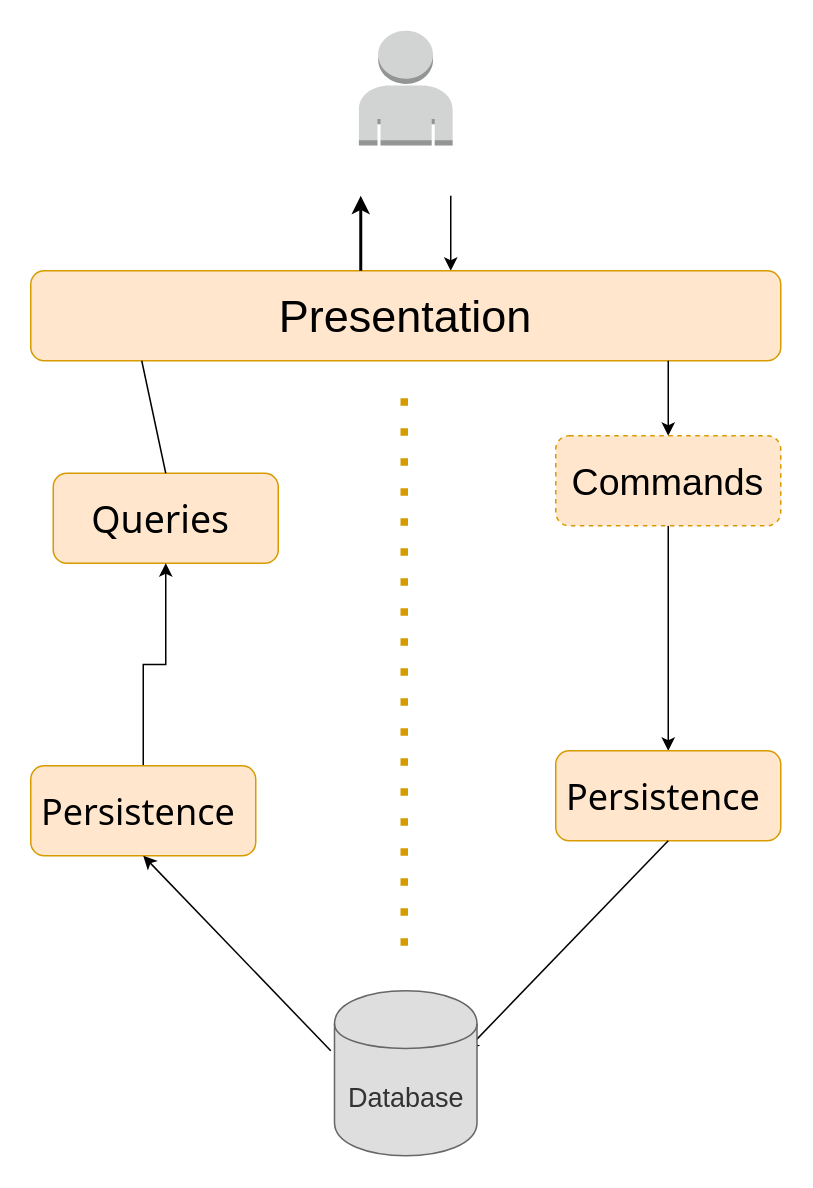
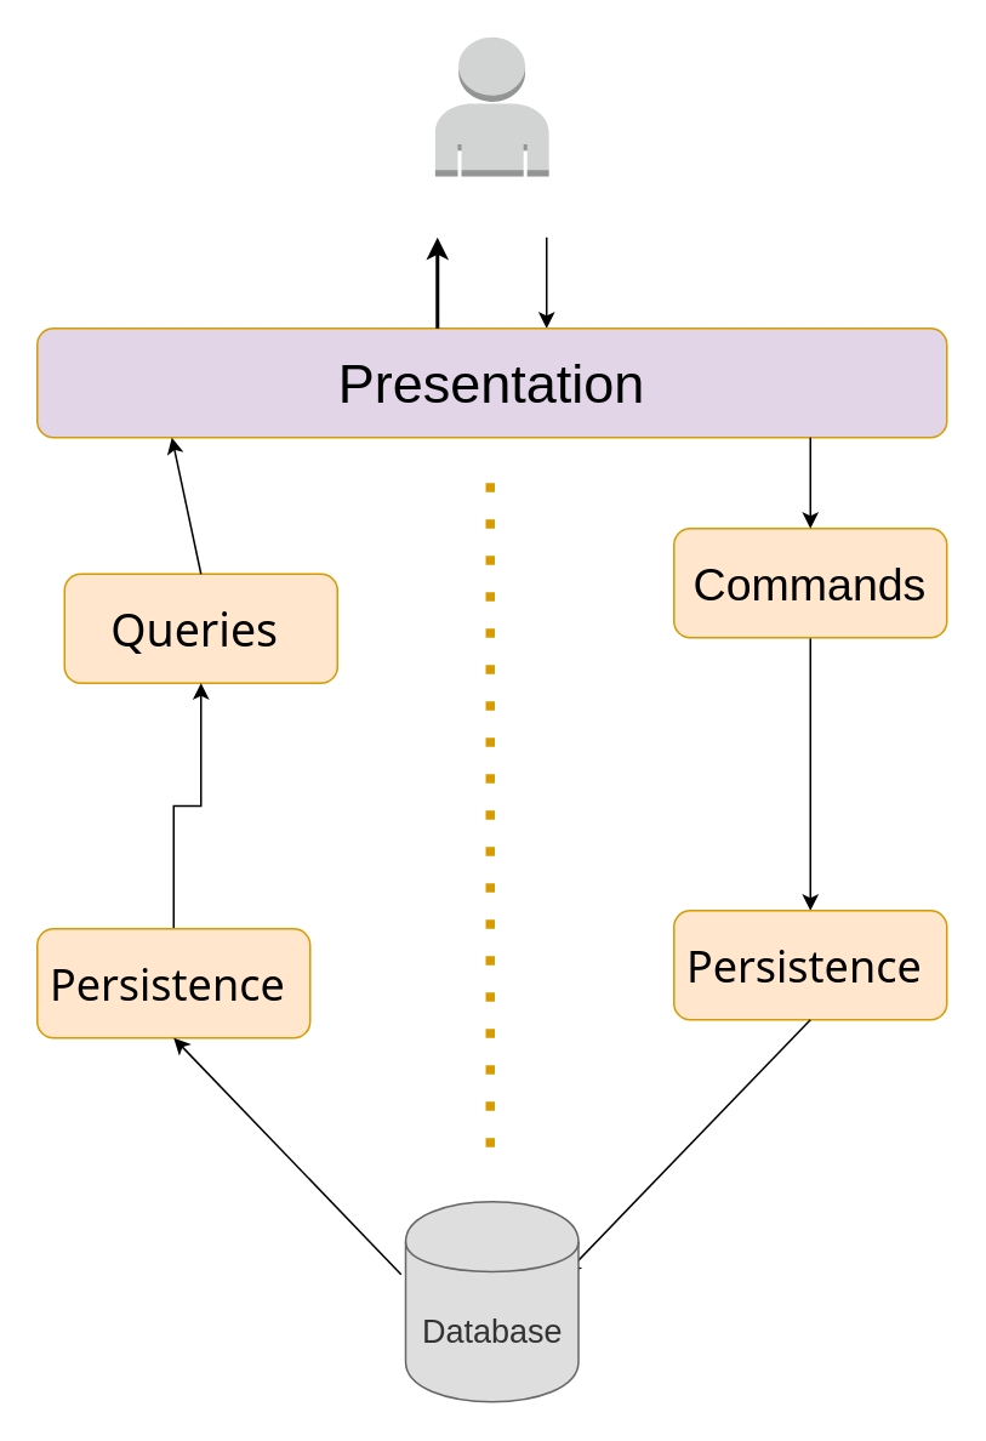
- <mxCell id="3" value="&lt;font style=&quot;font-size: 30px&quot;&gt;Presentation&lt;/font&gt;" style="rounded=1;whiteSpace=wrap;html=1;fillColor=#ffe6cc;strokeColor=#d79b00;" vertex="1" parent="1"><mxGeometry x="20" y="180" width="500" height="60" as="geometry" /></mxCell>
+ <mxCell id="3" value="&lt;font style=&quot;font-size: 30px&quot;&gt;Presentation&lt;/font&gt;" style="rounded=1;whiteSpace=wrap;html=1;fillColor=#e1d5e7;strokeColor=#d79b00;" vertex="1" parent="1"><mxGeometry x="20" y="180" width="500" height="60" as="geometry" /></mxCell>
- <mxCell id="10" value="" style="endArrow=none;html=1;exitX=0.5;exitY=0;exitDx=0;exitDy=0;entryX=0.148;entryY=1;entryDx=0;entryDy=0;entryPerimeter=0;" edge="1" parent="1" source="7" target="3"><mxGeometry width="50" height="50" relative="1" as="geometry"><mxPoint x="250" y="480" as="sourcePoint" /><mxPoint x="300" y="430" as="targetPoint" /></mxGeometry></mxCell>
+ <mxCell id="10" value="" style="endArrow=classic;html=1;exitX=0.5;exitY=0;exitDx=0;exitDy=0;entryX=0.148;entryY=1;entryDx=0;entryDy=0;entryPerimeter=0;" edge="1" parent="1" source="7" target="3"><mxGeometry width="50" height="50" relative="1" as="geometry"><mxPoint x="250" y="480" as="sourcePoint" /><mxPoint x="300" y="430" as="targetPoint" /></mxGeometry></mxCell>
- <mxCell id="5" value="&lt;font style=&quot;font-size: 25px&quot;&gt;Commands&lt;/font&gt;" style="rounded=1;whiteSpace=wrap;html=1;fillColor=#ffe6cc;strokeColor=#d79b00;dashed=1;" vertex="1" parent="1"><mxGeometry x="370" y="290" width="150" height="60" as="geometry" /></mxCell>
+ <mxCell id="5" value="&lt;font style=&quot;font-size: 25px&quot;&gt;Commands&lt;/font&gt;" style="rounded=1;whiteSpace=wrap;html=1;fillColor=#ffe6cc;strokeColor=#d79b00;" vertex="1" parent="1"><mxGeometry x="370" y="290" width="150" height="60" as="geometry" /></mxCell>
